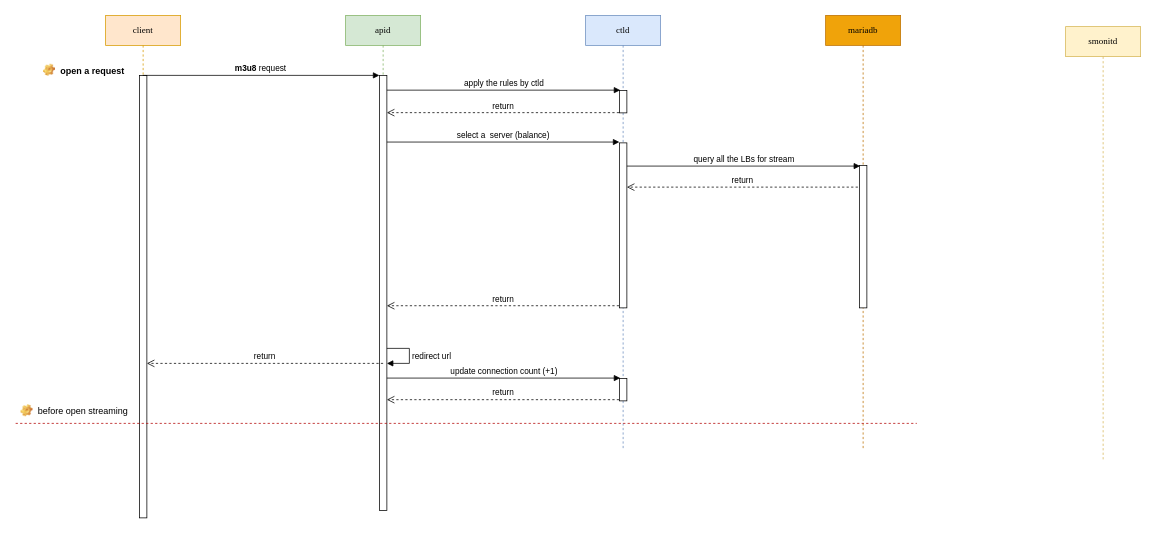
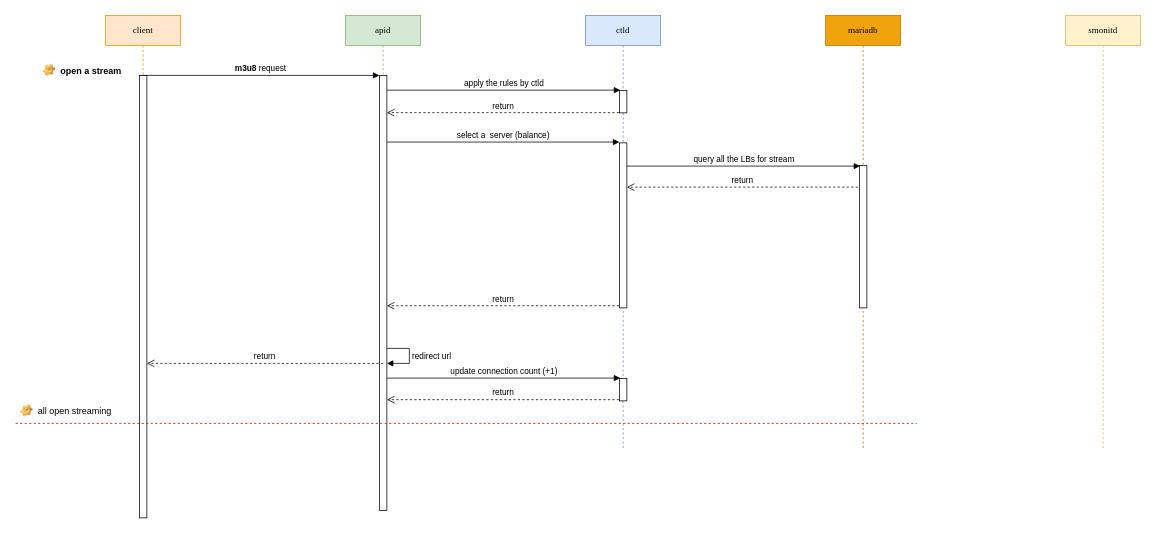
- <mxCell id="23" value="open a request" style="label;fontStyle=1;strokeColor=none;fillColor=none;align=left;verticalAlign=top;overflow=hidden;spacingLeft=28;spacingRight=4;rotatable=0;points=[[0,0.5],[1,0.5]];portConstraint=eastwest;imageWidth=16;imageHeight=16;image=img/clipart/Gear_128x128.png;rounded=0;shadow=0;glass=0;sketch=0;" parent="1" vertex="1"><mxGeometry x="50" y="80" width="120" height="26" as="geometry" /></mxCell>
+ <mxCell id="23" value="open a stream" style="label;fontStyle=1;strokeColor=none;fillColor=none;align=left;verticalAlign=top;overflow=hidden;spacingLeft=28;spacingRight=4;rotatable=0;points=[[0,0.5],[1,0.5]];portConstraint=eastwest;imageWidth=16;imageHeight=16;image=img/clipart/Gear_128x128.png;rounded=0;shadow=0;glass=0;sketch=0;" parent="1" vertex="1"><mxGeometry x="50" y="80" width="120" height="26" as="geometry" /></mxCell>
- <mxCell id="24" value="smonitd" style="shape=umlLifeline;perimeter=lifelinePerimeter;whiteSpace=wrap;html=1;container=1;collapsible=0;recursiveResize=0;outlineConnect=0;rounded=0;shadow=0;comic=0;labelBackgroundColor=none;strokeWidth=1;fontFamily=Verdana;fontSize=12;align=center;fillColor=#fff2cc;strokeColor=#d6b656;glass=0;" vertex="1" parent="1"><mxGeometry x="1420" y="35" width="100" height="580" as="geometry" /></mxCell>
+ <mxCell id="24" value="smonitd" style="shape=umlLifeline;perimeter=lifelinePerimeter;whiteSpace=wrap;html=1;container=1;collapsible=0;recursiveResize=0;outlineConnect=0;rounded=0;shadow=0;comic=0;labelBackgroundColor=none;strokeWidth=1;fontFamily=Verdana;fontSize=12;align=center;fillColor=#fff2cc;strokeColor=#d6b656;glass=0;" vertex="1" parent="1"><mxGeometry x="1420" y="20" width="100" height="580" as="geometry" /></mxCell>
- <mxCell id="20" value="before open streaming" style="label;fontStyle=0;strokeColor=none;fillColor=none;align=left;verticalAlign=top;overflow=hidden;spacingLeft=28;spacingRight=4;rotatable=0;points=[[0,0.5],[1,0.5]];portConstraint=eastwest;imageWidth=16;imageHeight=16;image=img/clipart/Gear_128x128.png;rounded=0;shadow=0;glass=0;sketch=0;" parent="1" vertex="1"><mxGeometry x="20" y="534" width="160" height="26" as="geometry" /></mxCell>
+ <mxCell id="20" value="all open streaming" style="label;fontStyle=0;strokeColor=none;fillColor=none;align=left;verticalAlign=top;overflow=hidden;spacingLeft=28;spacingRight=4;rotatable=0;points=[[0,0.5],[1,0.5]];portConstraint=eastwest;imageWidth=16;imageHeight=16;image=img/clipart/Gear_128x128.png;rounded=0;shadow=0;glass=0;sketch=0;" parent="1" vertex="1"><mxGeometry x="20" y="534" width="160" height="26" as="geometry" /></mxCell>
